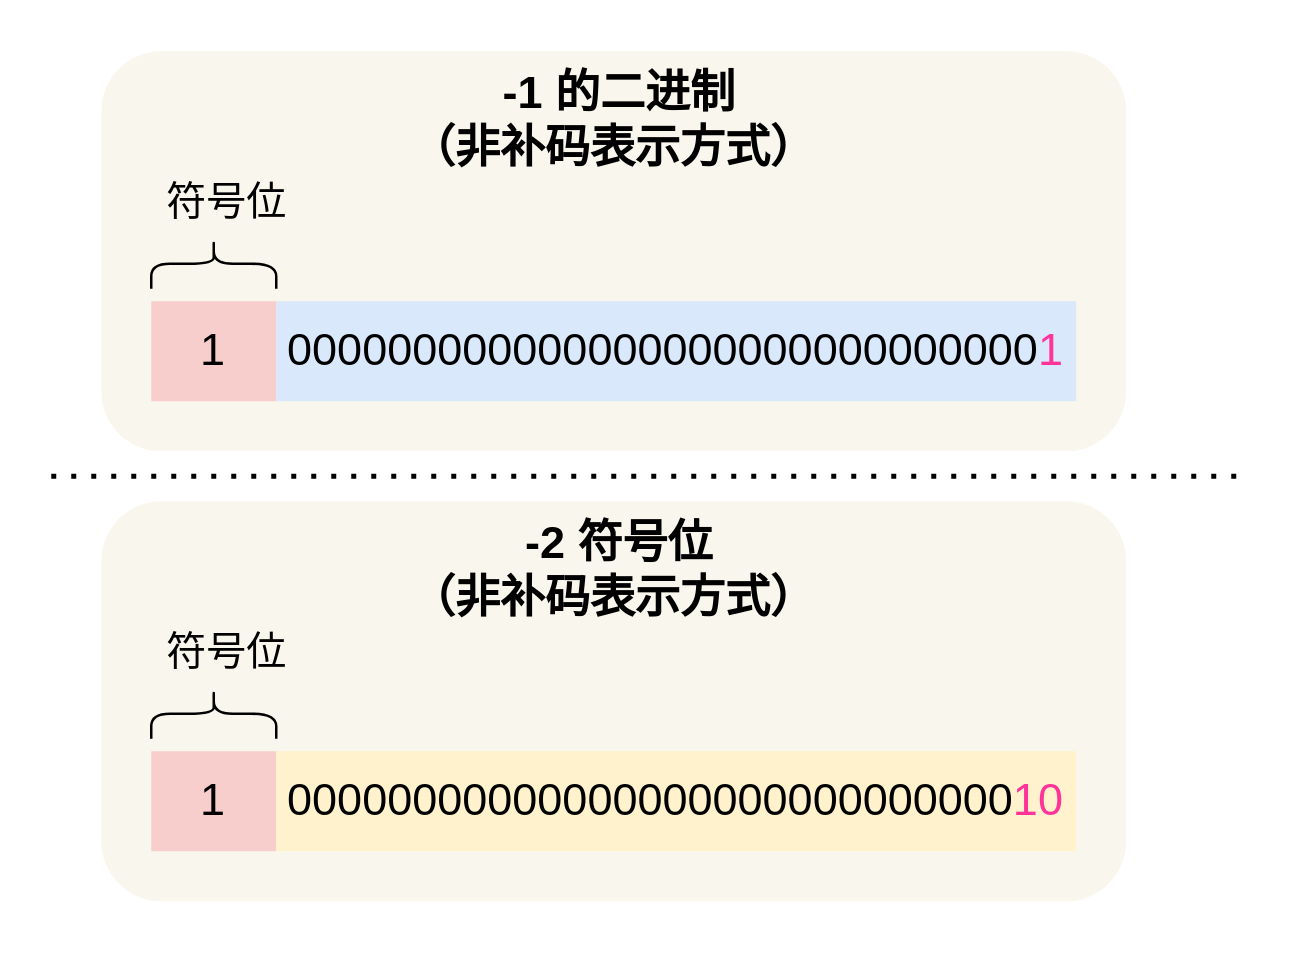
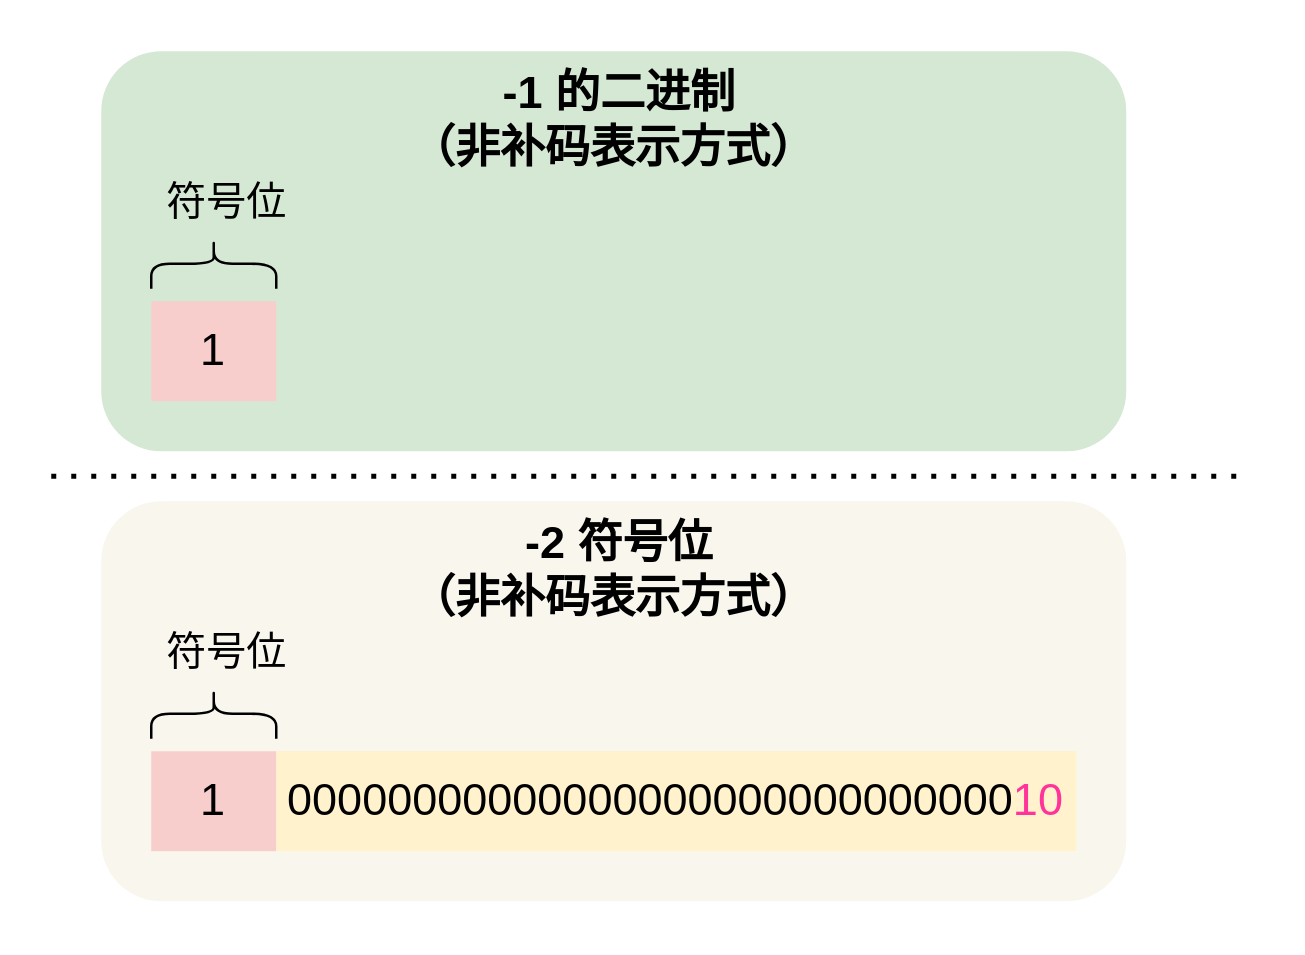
- <mxCell id="2" value="&lt;font size=&quot;1&quot;&gt;&lt;b style=&quot;font-size: 18px&quot;&gt;&amp;nbsp;-1 的二进制&lt;br&gt;（非补码表示方式）&lt;br&gt;&lt;/b&gt;&lt;/font&gt;" style="rounded=1;whiteSpace=wrap;html=1;fontSize=16;verticalAlign=top;fillColor=#f9f7ed;strokeColor=none;" vertex="1" parent="1"><mxGeometry x="40" y="20" width="410" height="160" as="geometry" /></mxCell>
+ <mxCell id="2" value="&lt;font size=&quot;1&quot;&gt;&lt;b style=&quot;font-size: 18px&quot;&gt;&amp;nbsp;-1 的二进制&lt;br&gt;（非补码表示方式）&lt;br&gt;&lt;/b&gt;&lt;/font&gt;" style="rounded=1;whiteSpace=wrap;html=1;fontSize=16;verticalAlign=top;fillColor=#d5e8d4;strokeColor=none;" vertex="1" parent="1"><mxGeometry x="40" y="20" width="410" height="160" as="geometry" /></mxCell>
- <mxCell id="4" value="000000000000000000000000000000&lt;font color=&quot;#ff3399&quot;&gt;1&lt;/font&gt;" style="rounded=0;whiteSpace=wrap;html=1;fontSize=18;fillColor=#dae8fc;strokeColor=none;" vertex="1" parent="1"><mxGeometry x="110" y="120" width="320" height="40" as="geometry" /></mxCell>
